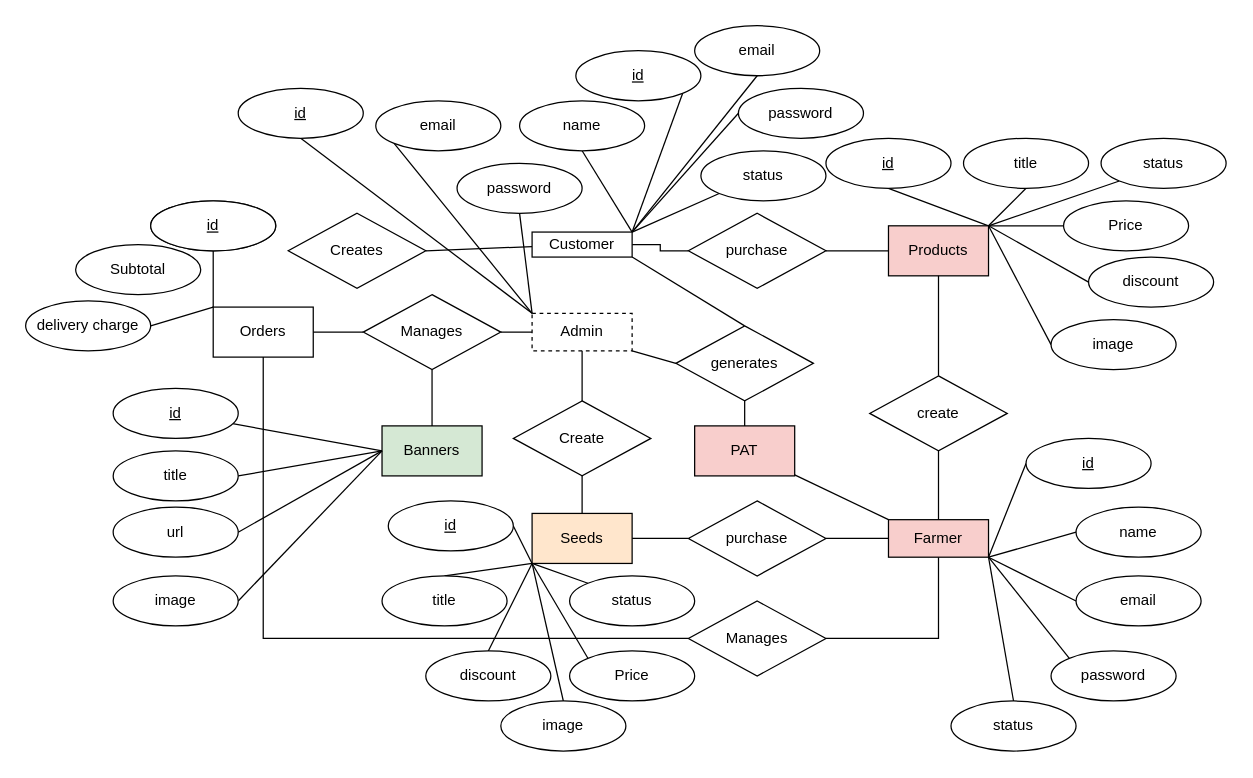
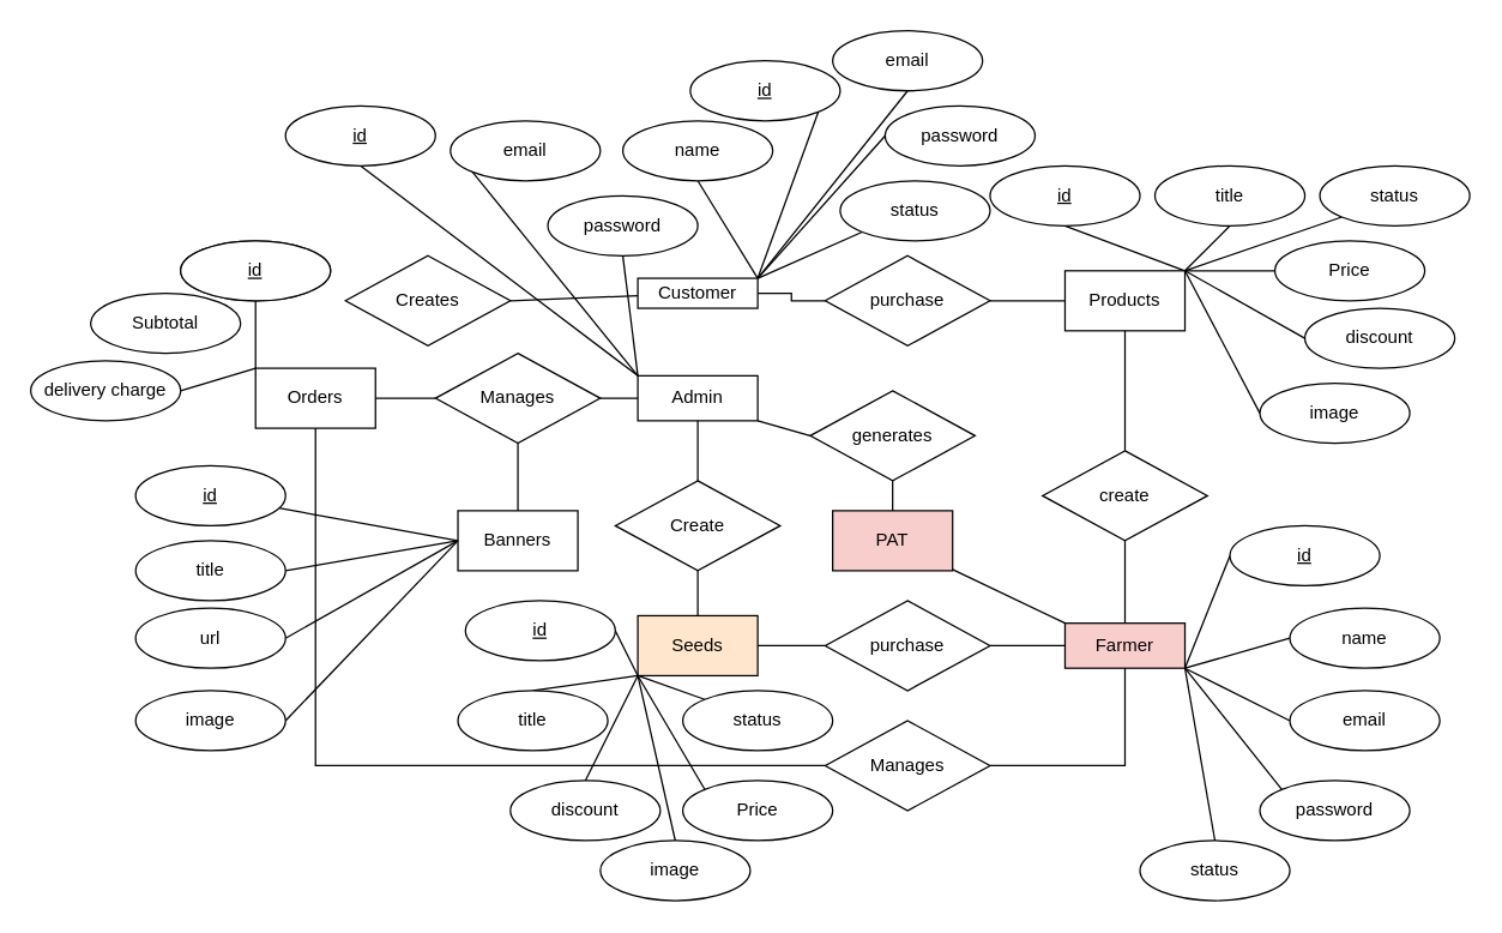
- <mxCell id="15" value="Products" style="rounded=0;whiteSpace=wrap;html=1;fillColor=#f8cecc;" vertex="1" parent="1"><mxGeometry x="710" y="180" width="80" height="40" as="geometry" /></mxCell>
+ <mxCell id="15" value="Products" style="rounded=0;whiteSpace=wrap;html=1;" vertex="1" parent="1"><mxGeometry x="710" y="180" width="80" height="40" as="geometry" /></mxCell>
- <mxCell id="46" style="rounded=0;orthogonalLoop=1;jettySize=auto;html=1;exitX=1;exitY=1;exitDx=0;exitDy=0;entryX=0.5;entryY=0;entryDx=0;entryDy=0;endArrow=none;endFill=0;" edge="1" parent="1" source="53" target="55"><mxGeometry relative="1" as="geometry" /></mxCell>
- <mxCell id="25" value="Admin" style="whiteSpace=wrap;html=1;rounded=0;dashed=1;" vertex="1" parent="1"><mxGeometry x="425" y="250" width="80" height="30" as="geometry" /></mxCell>
+ <mxCell id="25" value="Admin" style="whiteSpace=wrap;html=1;rounded=0;" vertex="1" parent="1"><mxGeometry x="425" y="250" width="80" height="30" as="geometry" /></mxCell>
- <mxCell id="2" value="Banners" style="rounded=0;whiteSpace=wrap;html=1;fillColor=#d5e8d4;" vertex="1" parent="1"><mxGeometry x="305" y="340" width="80" height="40" as="geometry" /></mxCell>
+ <mxCell id="2" value="Banners" style="rounded=0;whiteSpace=wrap;html=1;" vertex="1" parent="1"><mxGeometry x="305" y="340" width="80" height="40" as="geometry" /></mxCell>
